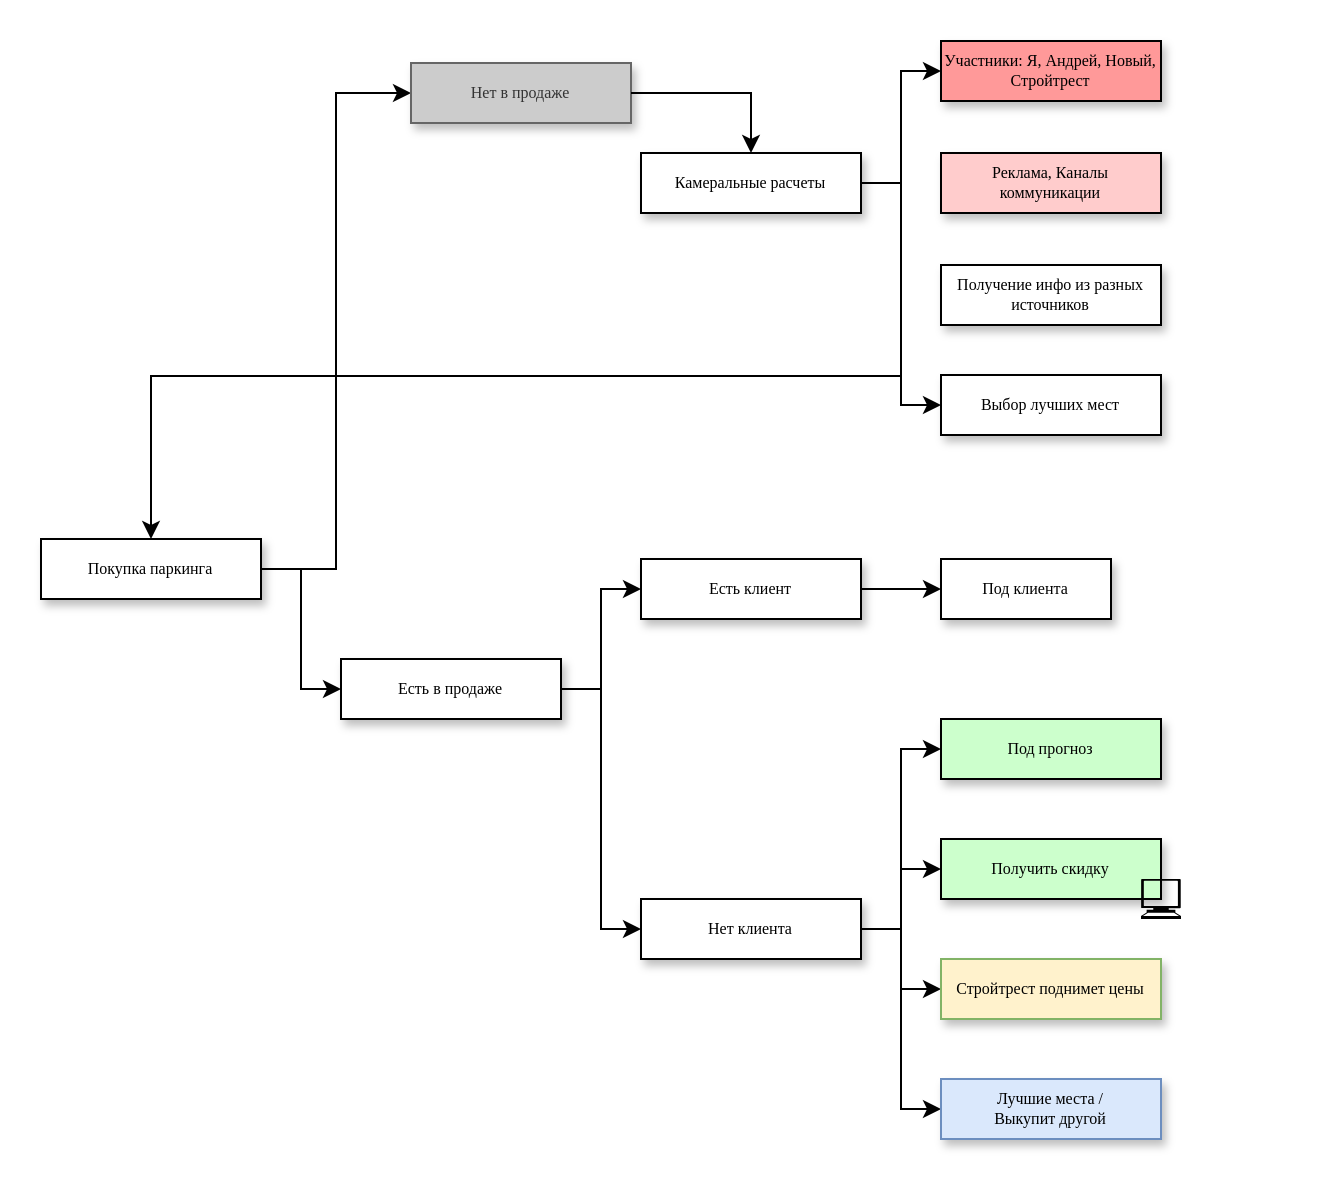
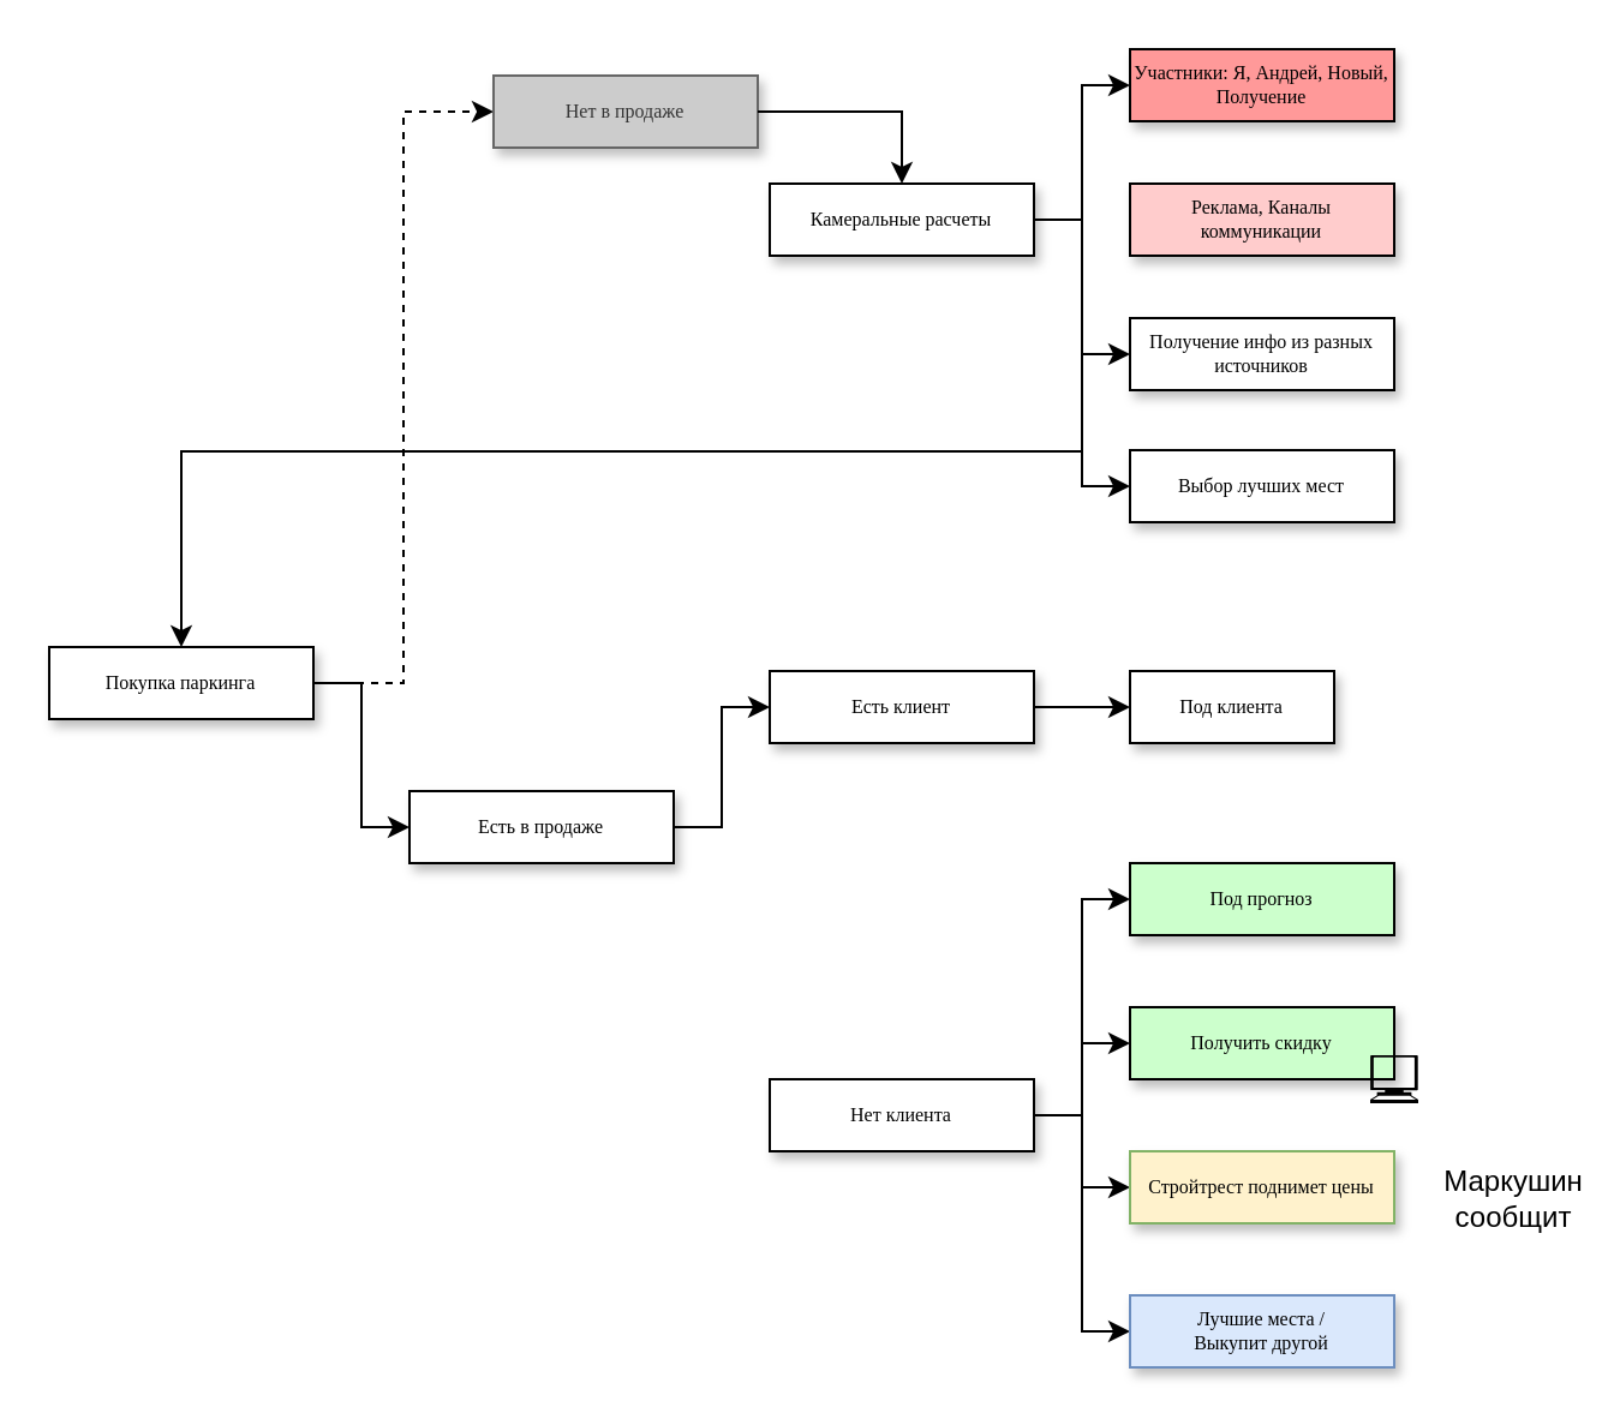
- <mxCell id="28" value="Участники: Я, Андрей, Новый, Стройтрест" style="rounded=0;whiteSpace=wrap;html=1;shadow=1;labelBackgroundColor=none;strokeWidth=1;fontFamily=Verdana;fontSize=8;align=center;fillColor=#FF9999;" vertex="1" parent="1"><mxGeometry x="470" y="20" width="110" height="30" as="geometry" /></mxCell>
+ <mxCell id="28" value="Участники: Я, Андрей, Новый, Получение" style="rounded=0;whiteSpace=wrap;html=1;shadow=1;labelBackgroundColor=none;strokeWidth=1;fontFamily=Verdana;fontSize=8;align=center;fillColor=#FF9999;" vertex="1" parent="1"><mxGeometry x="470" y="20" width="110" height="30" as="geometry" /></mxCell>
+ <mxCell id="25" style="edgeStyle=orthogonalEdgeStyle;rounded=0;orthogonalLoop=1;jettySize=auto;html=1;exitX=1;exitY=0.5;exitDx=0;exitDy=0;entryX=0;entryY=0.5;entryDx=0;entryDy=0;" edge="1" parent="1" source="27" target="30"><mxGeometry relative="1" as="geometry" /></mxCell>
- <mxCell id="2" style="edgeStyle=orthogonalEdgeStyle;rounded=0;orthogonalLoop=1;jettySize=auto;html=1;exitX=1;exitY=0.5;exitDx=0;exitDy=0;entryX=0;entryY=0.5;entryDx=0;entryDy=0;" edge="1" parent="1" source="4" target="5"><mxGeometry relative="1" as="geometry" /></mxCell>
+ <mxCell id="2" style="edgeStyle=orthogonalEdgeStyle;rounded=0;orthogonalLoop=1;jettySize=auto;html=1;exitX=1;exitY=0.5;exitDx=0;exitDy=0;entryX=0;entryY=0.5;entryDx=0;entryDy=0;dashed=1;" edge="1" parent="1" source="4" target="5"><mxGeometry relative="1" as="geometry" /></mxCell>
- <mxCell id="7" style="edgeStyle=orthogonalEdgeStyle;rounded=0;orthogonalLoop=1;jettySize=auto;html=1;exitX=1;exitY=0.5;exitDx=0;exitDy=0;entryX=0;entryY=0.5;entryDx=0;entryDy=0;" edge="1" parent="1" source="8" target="15"><mxGeometry relative="1" as="geometry" /></mxCell>
+ <mxCell id="32" value="Маркушин сообщит" style="text;html=1;strokeColor=none;fillColor=none;align=center;verticalAlign=middle;whiteSpace=wrap;rounded=0;" vertex="1" parent="1"><mxGeometry x="610" y="489" width="40" height="20" as="geometry" /></mxCell>
